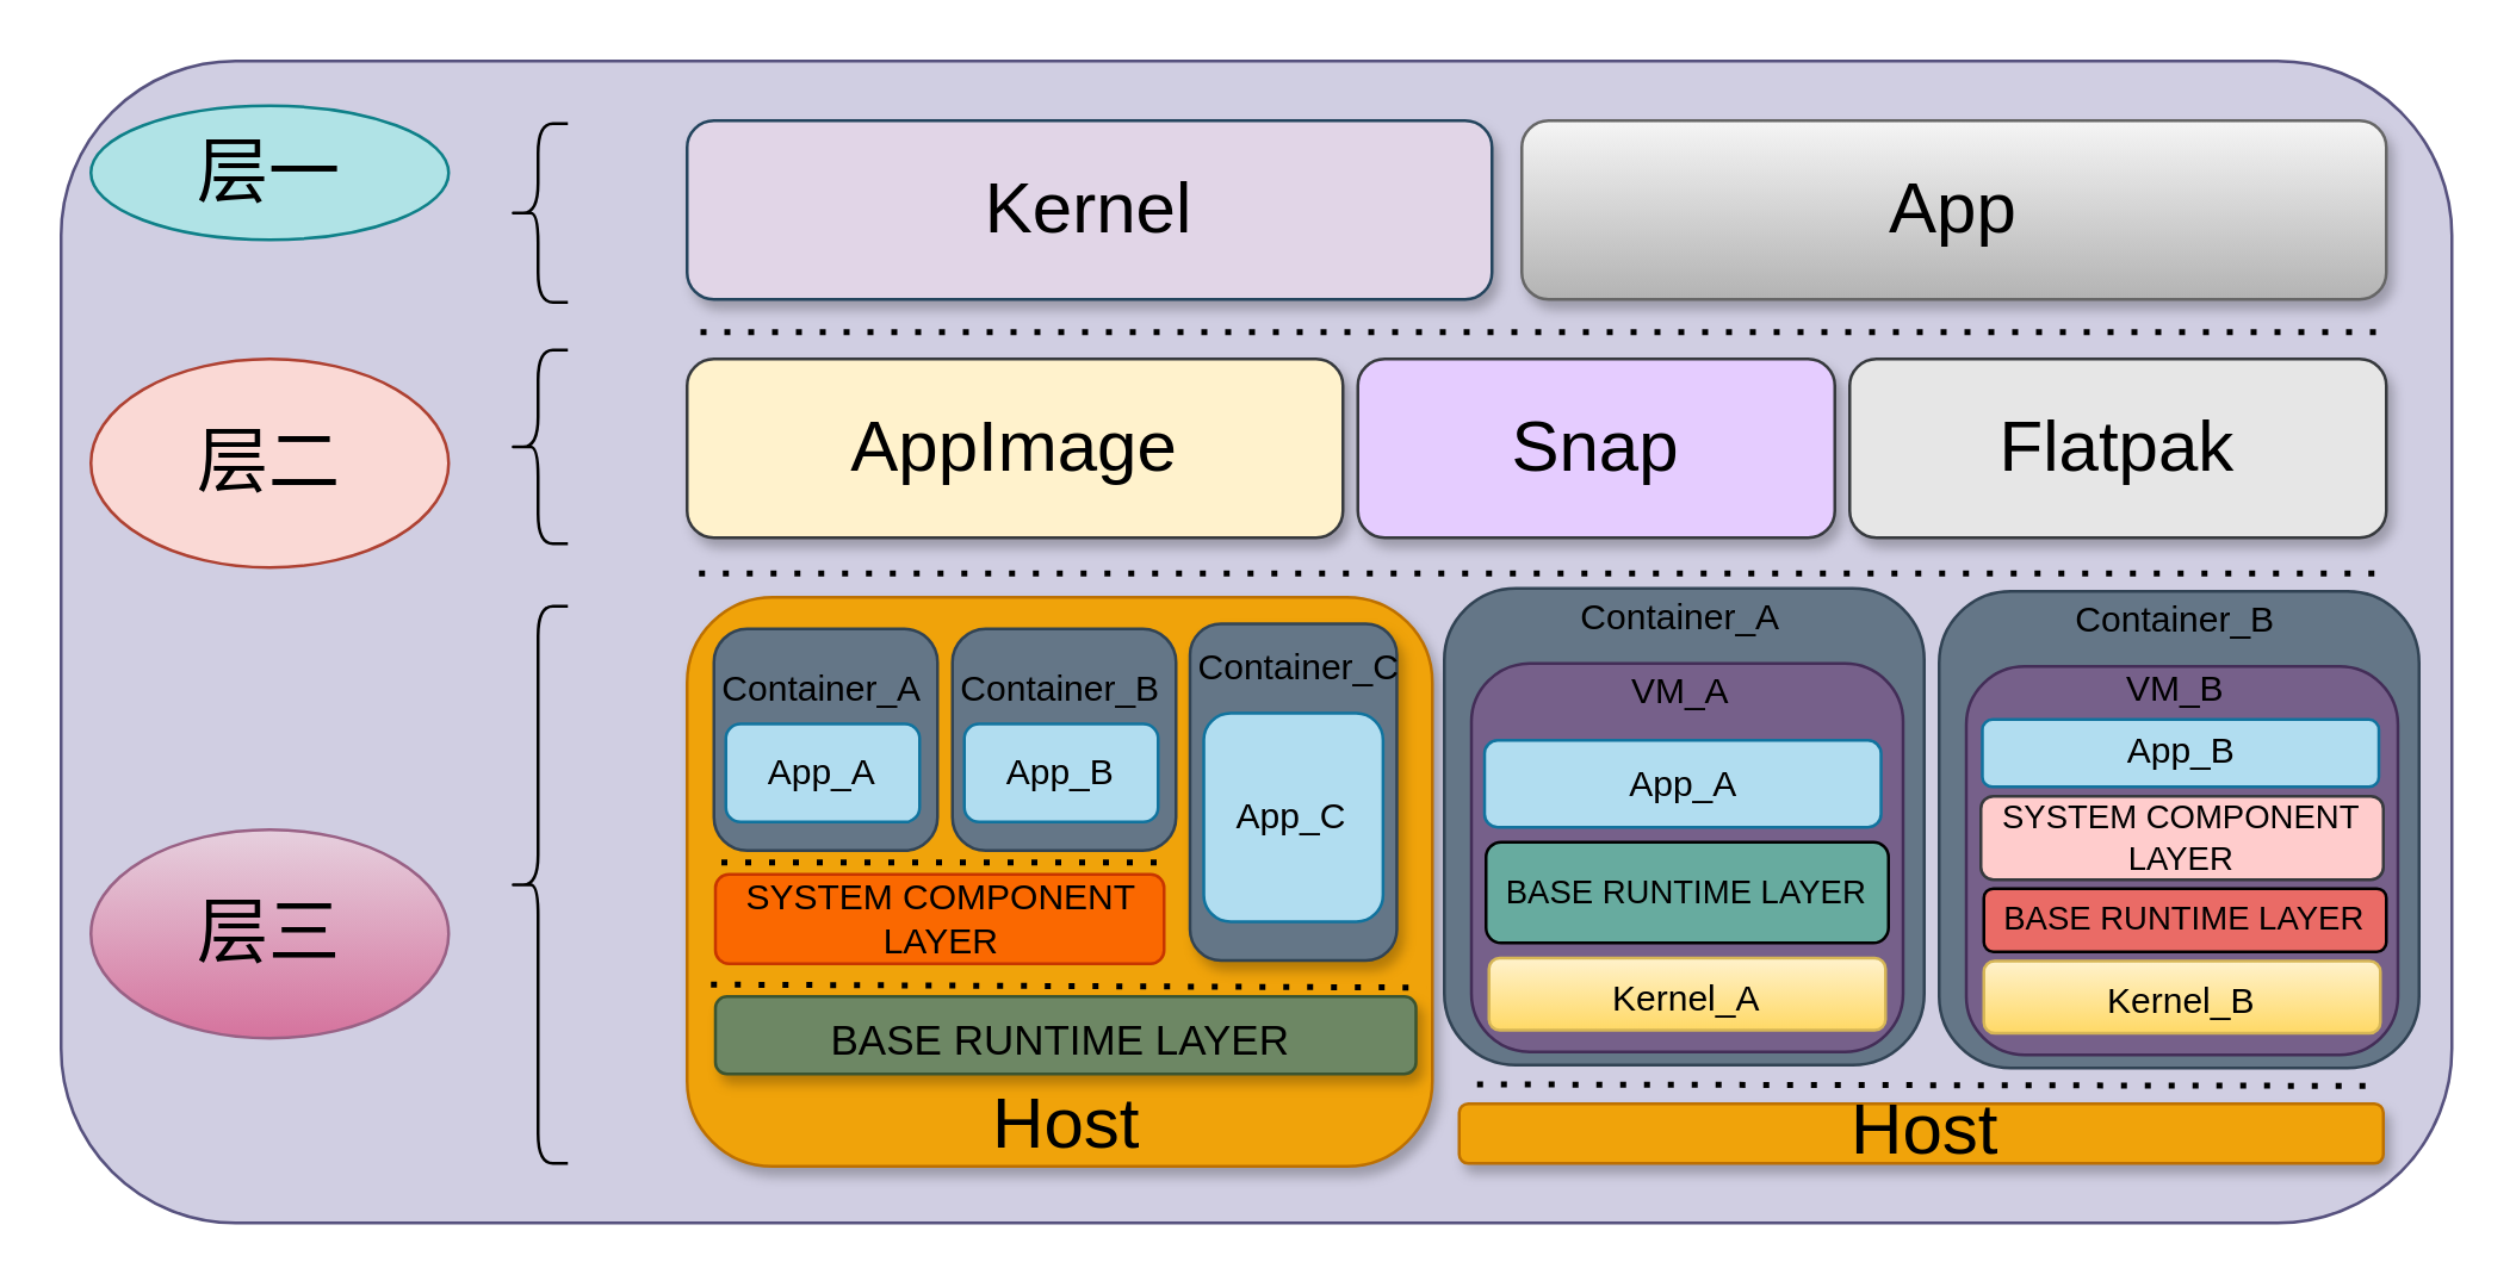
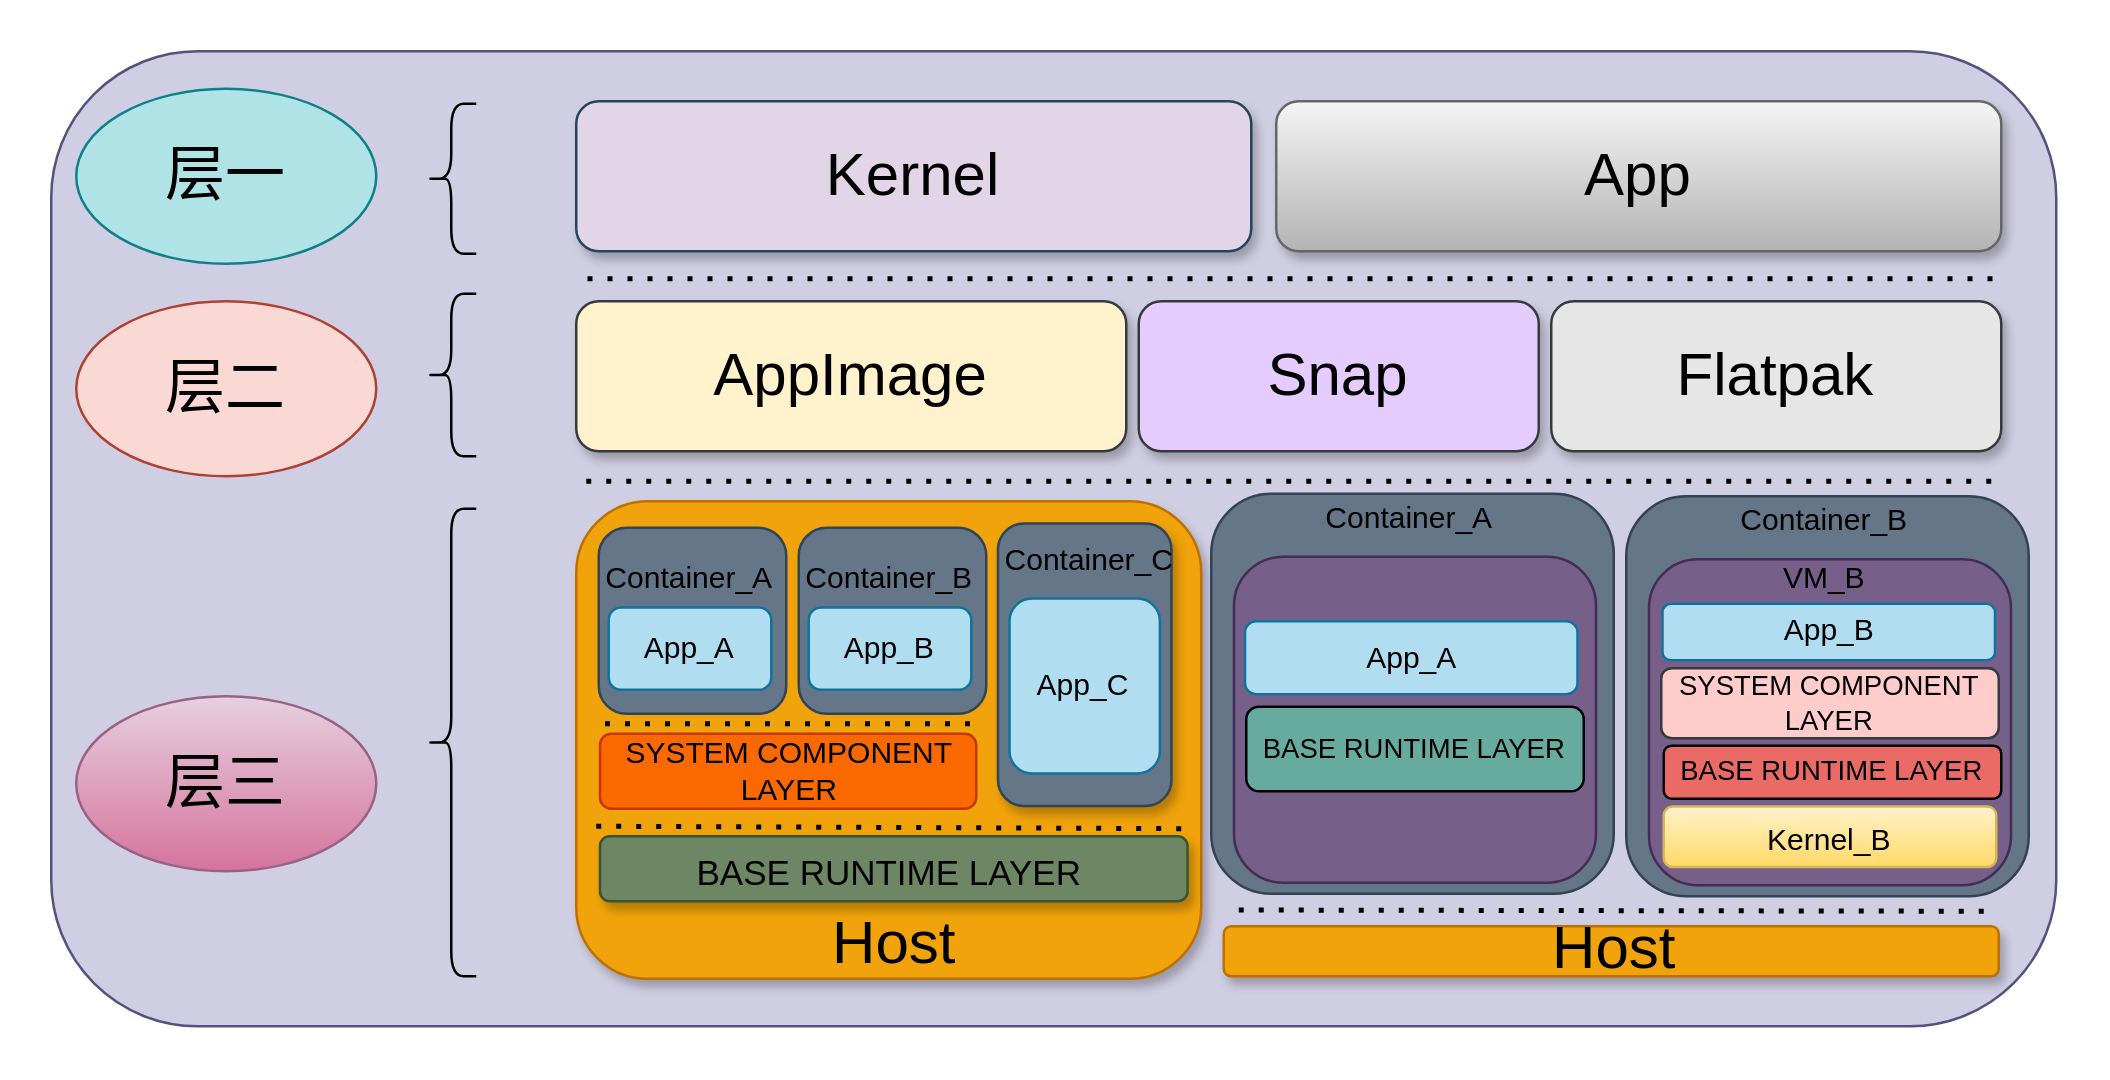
- <mxCell id="35" value="&lt;font style=&quot;font-size: 24px&quot;&gt;层一&lt;/font&gt;" style="ellipse;whiteSpace=wrap;html=1;fillColor=#b0e3e6;strokeColor=#0e8088;" parent="1" vertex="1"><mxGeometry x="30" y="35" width="120" height="45" as="geometry" /></mxCell>
+ <mxCell id="35" value="&lt;font style=&quot;font-size: 24px&quot;&gt;层一&lt;/font&gt;" style="ellipse;whiteSpace=wrap;html=1;fillColor=#b0e3e6;strokeColor=#0e8088;" parent="1" vertex="1"><mxGeometry x="30" y="35" width="120" height="70" as="geometry" /></mxCell>
- <mxCell id="53" value="VM_A" style="text;html=1;resizable=0;autosize=1;align=center;verticalAlign=middle;points=[];fillColor=none;strokeColor=none;rounded=0;fontSize=12;" parent="48" vertex="1"><mxGeometry x="54.0" y="25.233" width="50" height="20" as="geometry" /></mxCell>
- <mxCell id="51" value="&lt;font style=&quot;font-size: 12px&quot;&gt;Kernel_A&lt;/font&gt;" style="rounded=1;whiteSpace=wrap;html=1;fontSize=18;fillColor=#fff2cc;strokeColor=#d6b656;gradientColor=#ffd966;" parent="48" vertex="1"><mxGeometry x="15" y="124.108" width="133" height="24.213" as="geometry" /></mxCell>
